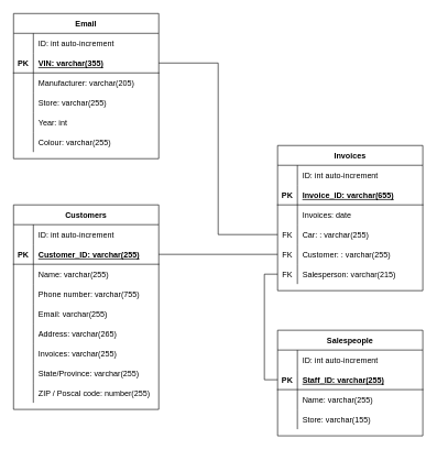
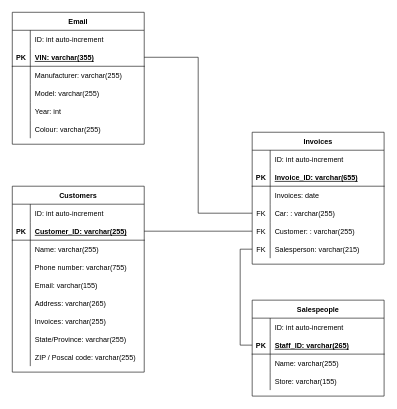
- <mxCell id="11" value="Manufacturer: varchar(205)" style="shape=partialRectangle;connectable=0;fillColor=none;top=0;left=0;bottom=0;right=0;align=left;spacingLeft=6;overflow=hidden;" vertex="1" parent="9"><mxGeometry x="30" width="190" height="30" as="geometry"><mxRectangle width="190" height="30" as="alternateBounds" /></mxGeometry></mxCell>
+ <mxCell id="11" value="Manufacturer: varchar(255)" style="shape=partialRectangle;connectable=0;fillColor=none;top=0;left=0;bottom=0;right=0;align=left;spacingLeft=6;overflow=hidden;" vertex="1" parent="9"><mxGeometry x="30" width="190" height="30" as="geometry"><mxRectangle width="190" height="30" as="alternateBounds" /></mxGeometry></mxCell>
- <mxCell id="14" value="Store: varchar(255)" style="shape=partialRectangle;connectable=0;fillColor=none;top=0;left=0;bottom=0;right=0;align=left;spacingLeft=6;overflow=hidden;" vertex="1" parent="12"><mxGeometry x="30" width="190" height="30" as="geometry"><mxRectangle width="190" height="30" as="alternateBounds" /></mxGeometry></mxCell>
+ <mxCell id="14" value="Model: varchar(255)" style="shape=partialRectangle;connectable=0;fillColor=none;top=0;left=0;bottom=0;right=0;align=left;spacingLeft=6;overflow=hidden;" vertex="1" parent="12"><mxGeometry x="30" width="190" height="30" as="geometry"><mxRectangle width="190" height="30" as="alternateBounds" /></mxGeometry></mxCell>
- <mxCell id="36" value="Email: varchar(255)" style="shape=partialRectangle;connectable=0;fillColor=none;top=0;left=0;bottom=0;right=0;align=left;spacingLeft=6;overflow=hidden;" vertex="1" parent="34"><mxGeometry x="30" width="190" height="30" as="geometry"><mxRectangle width="190" height="30" as="alternateBounds" /></mxGeometry></mxCell>
+ <mxCell id="36" value="Email: varchar(155)" style="shape=partialRectangle;connectable=0;fillColor=none;top=0;left=0;bottom=0;right=0;align=left;spacingLeft=6;overflow=hidden;" vertex="1" parent="34"><mxGeometry x="30" width="190" height="30" as="geometry"><mxRectangle width="190" height="30" as="alternateBounds" /></mxGeometry></mxCell>
- <mxCell id="55" value="Staff_ID: varchar(255)" style="shape=partialRectangle;connectable=0;fillColor=none;top=0;left=0;bottom=0;right=0;align=left;spacingLeft=6;fontStyle=5;overflow=hidden;" vertex="1" parent="53"><mxGeometry x="30" width="190" height="30" as="geometry"><mxRectangle width="190" height="30" as="alternateBounds" /></mxGeometry></mxCell>
+ <mxCell id="55" value="Staff_ID: varchar(265)" style="shape=partialRectangle;connectable=0;fillColor=none;top=0;left=0;bottom=0;right=0;align=left;spacingLeft=6;fontStyle=5;overflow=hidden;" vertex="1" parent="53"><mxGeometry x="30" width="190" height="30" as="geometry"><mxRectangle width="190" height="30" as="alternateBounds" /></mxGeometry></mxCell>
- <mxCell id="48" value="ZIP / Poscal code: number(255)" style="shape=partialRectangle;connectable=0;fillColor=none;top=0;left=0;bottom=0;right=0;align=left;spacingLeft=6;overflow=hidden;" vertex="1" parent="46"><mxGeometry x="30" width="190" height="30" as="geometry"><mxRectangle width="190" height="30" as="alternateBounds" /></mxGeometry></mxCell>
+ <mxCell id="48" value="ZIP / Poscal code: varchar(255)" style="shape=partialRectangle;connectable=0;fillColor=none;top=0;left=0;bottom=0;right=0;align=left;spacingLeft=6;overflow=hidden;" vertex="1" parent="46"><mxGeometry x="30" width="190" height="30" as="geometry"><mxRectangle width="190" height="30" as="alternateBounds" /></mxGeometry></mxCell>
